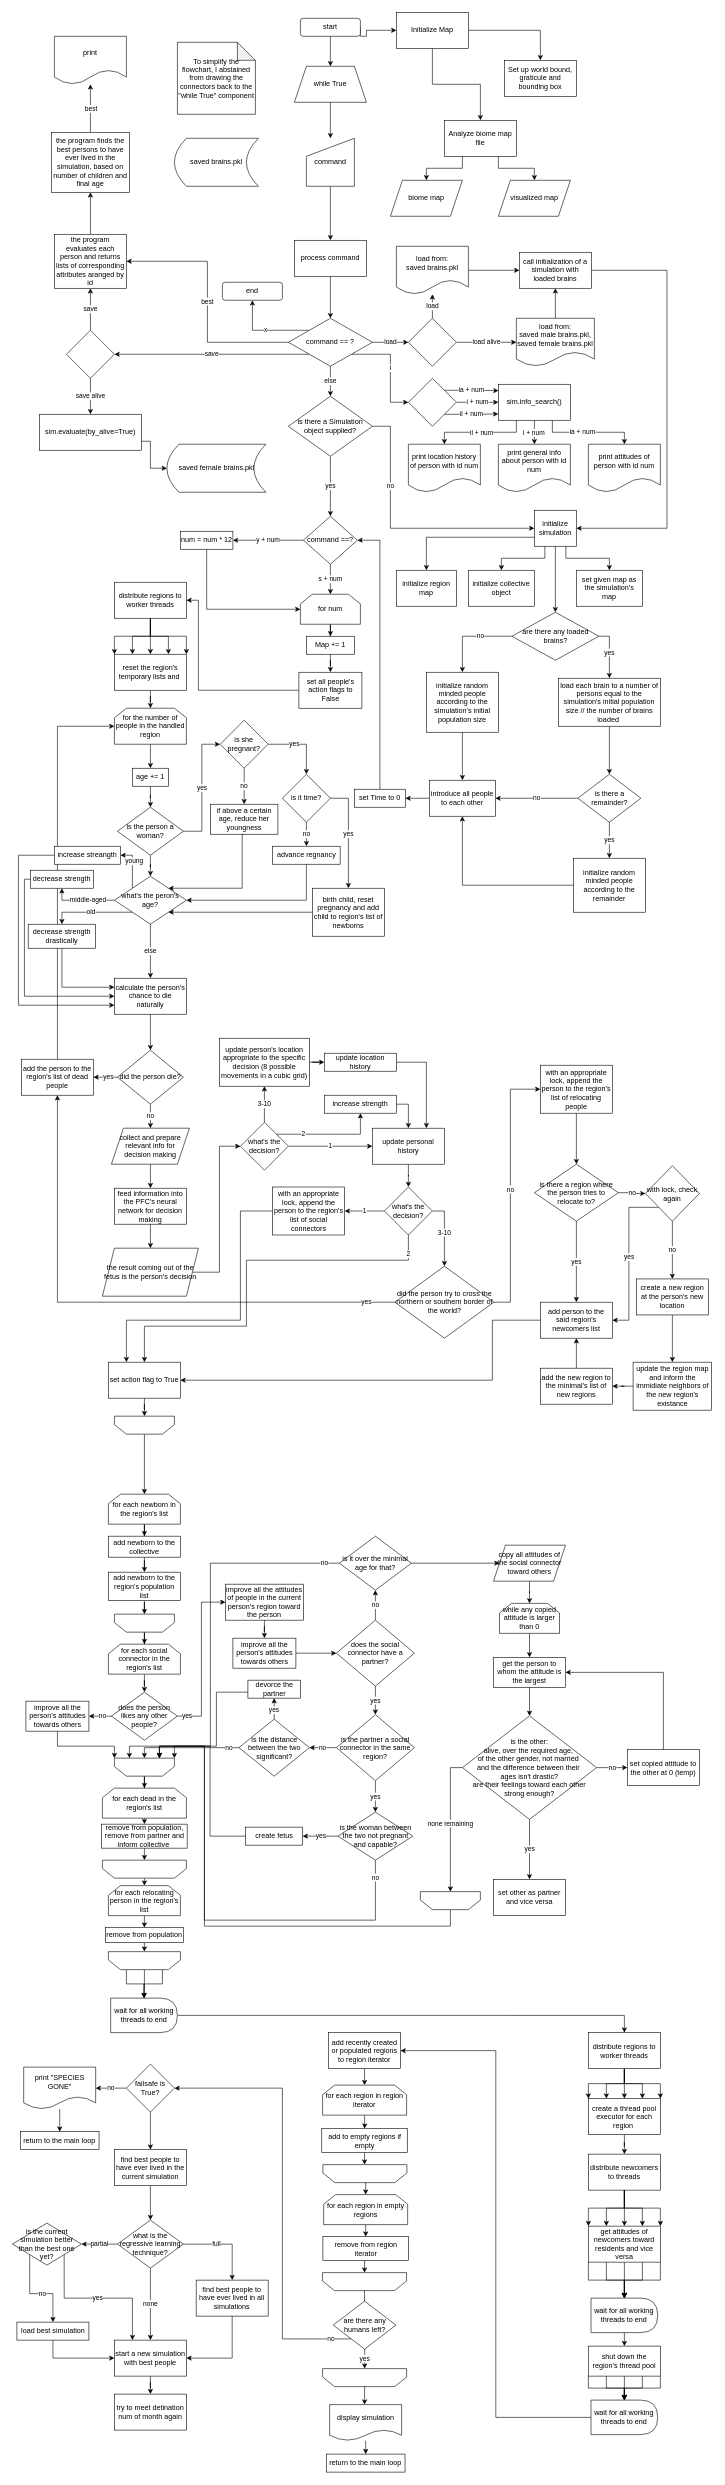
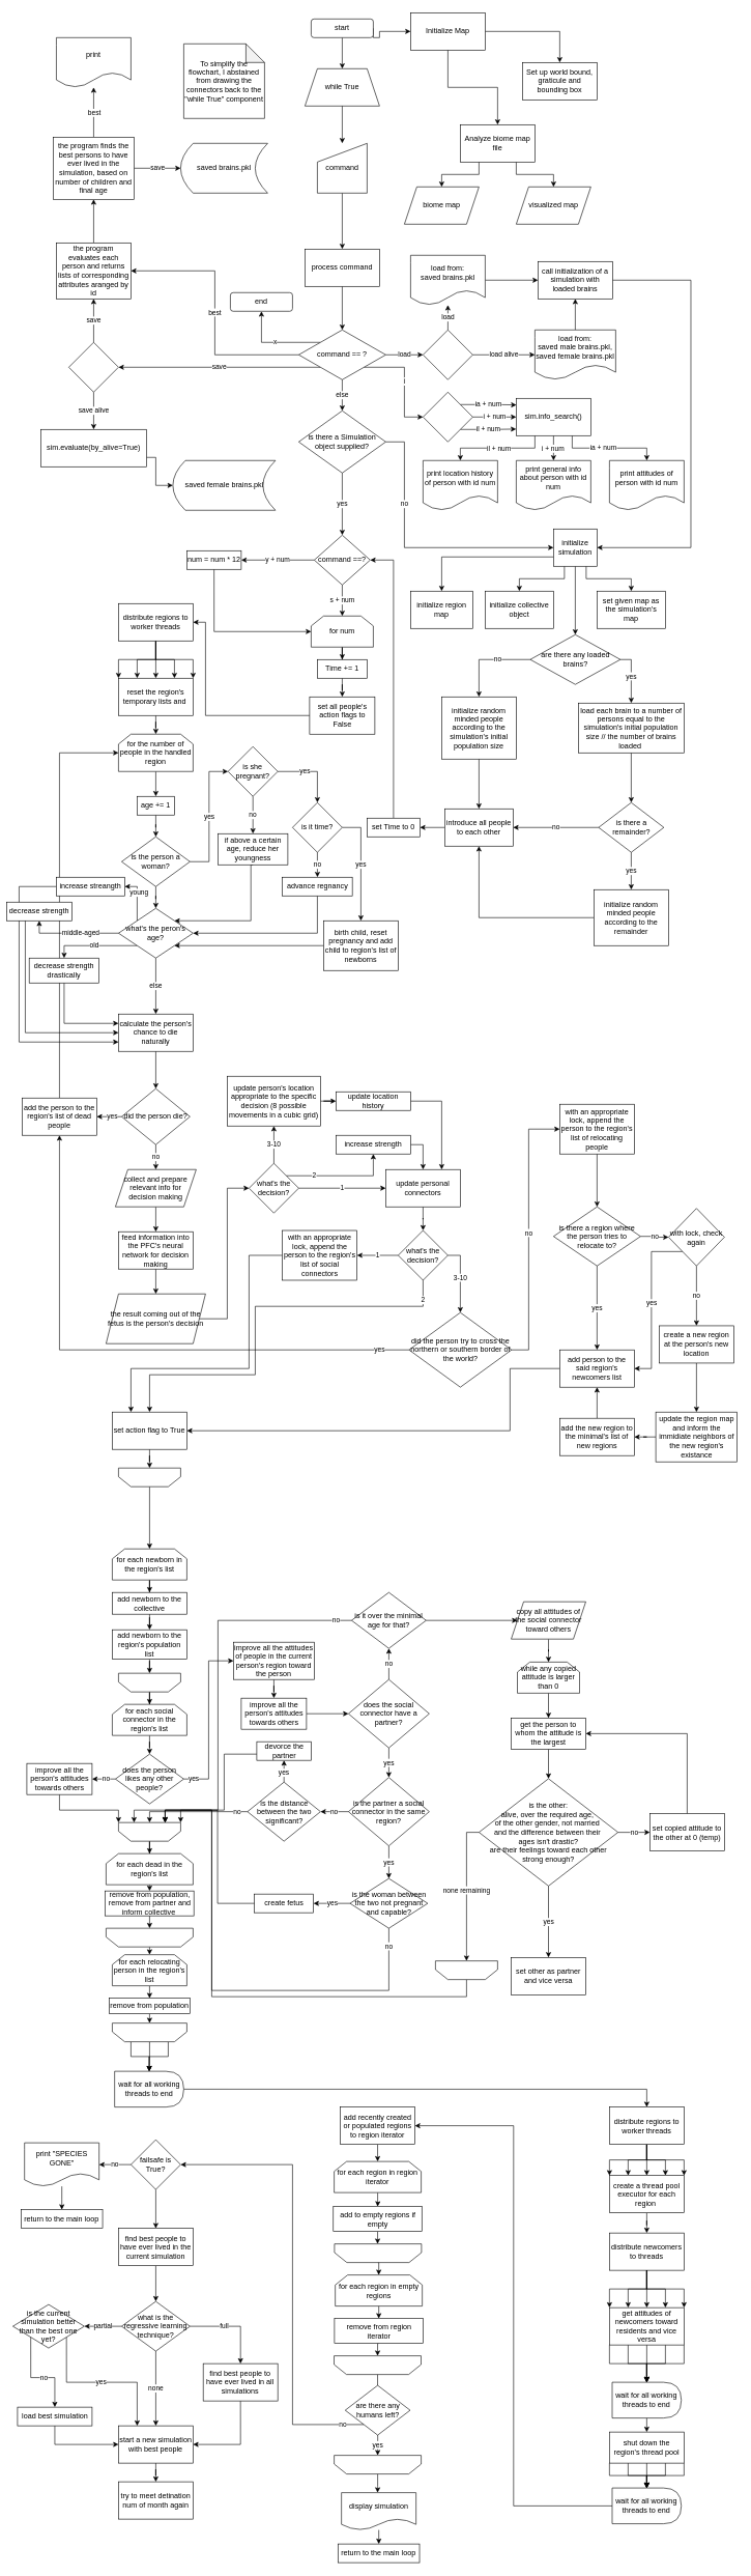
+ <mxCell id="32" value="save" style="edgeStyle=orthogonalEdgeStyle;rounded=0;orthogonalLoop=1;jettySize=auto;html=1;entryX=0;entryY=0.5;entryDx=0;entryDy=0;" parent="1" source="33" target="35" edge="1"><mxGeometry relative="1" as="geometry" /></mxCell>
- <mxCell id="100" value="Map += 1" style="whiteSpace=wrap;html=1;" parent="1" vertex="1"><mxGeometry x="510" y="1060" width="80" height="30" as="geometry" /></mxCell>
+ <mxCell id="100" value="Time += 1" style="whiteSpace=wrap;html=1;" parent="1" vertex="1"><mxGeometry x="510" y="1060" width="80" height="30" as="geometry" /></mxCell>
- <mxCell id="138" value="decrease strength" style="whiteSpace=wrap;html=1;" parent="1" vertex="1"><mxGeometry x="50" y="1450" width="105" height="30" as="geometry" /></mxCell>
+ <mxCell id="138" value="decrease strength" style="whiteSpace=wrap;html=1;" parent="1" vertex="1"><mxGeometry x="10" y="1450" width="105" height="30" as="geometry" /></mxCell>
- <mxCell id="162" value="update personal history" style="whiteSpace=wrap;html=1;" parent="1" vertex="1"><mxGeometry x="620" y="1880" width="120" height="60" as="geometry" /></mxCell>
+ <mxCell id="162" value="update personal connectors" style="whiteSpace=wrap;html=1;" parent="1" vertex="1"><mxGeometry x="620" y="1880" width="120" height="60" as="geometry" /></mxCell>
- <mxCell id="255" value="set other as partner and vice versa" style="rounded=0;whiteSpace=wrap;html=1;" vertex="1" parent="1"><mxGeometry x="821.88" y="3132" width="120" height="60" as="geometry" /></mxCell>
+ <mxCell id="255" value="set other as partner and vice versa" style="rounded=0;whiteSpace=wrap;html=1;" vertex="1" parent="1"><mxGeometry x="821.88" y="3147" width="120" height="60" as="geometry" /></mxCell>
